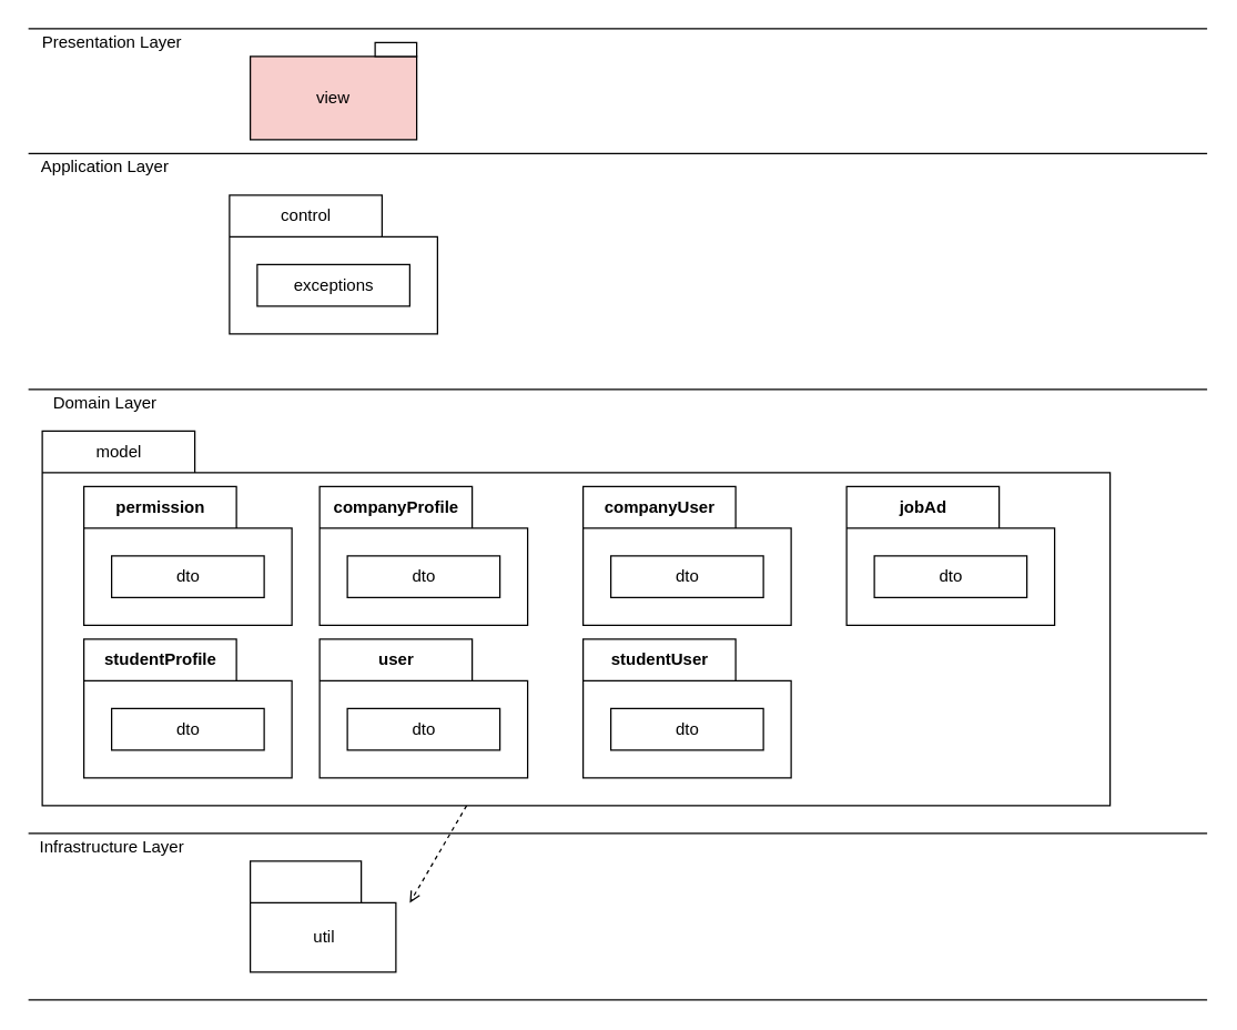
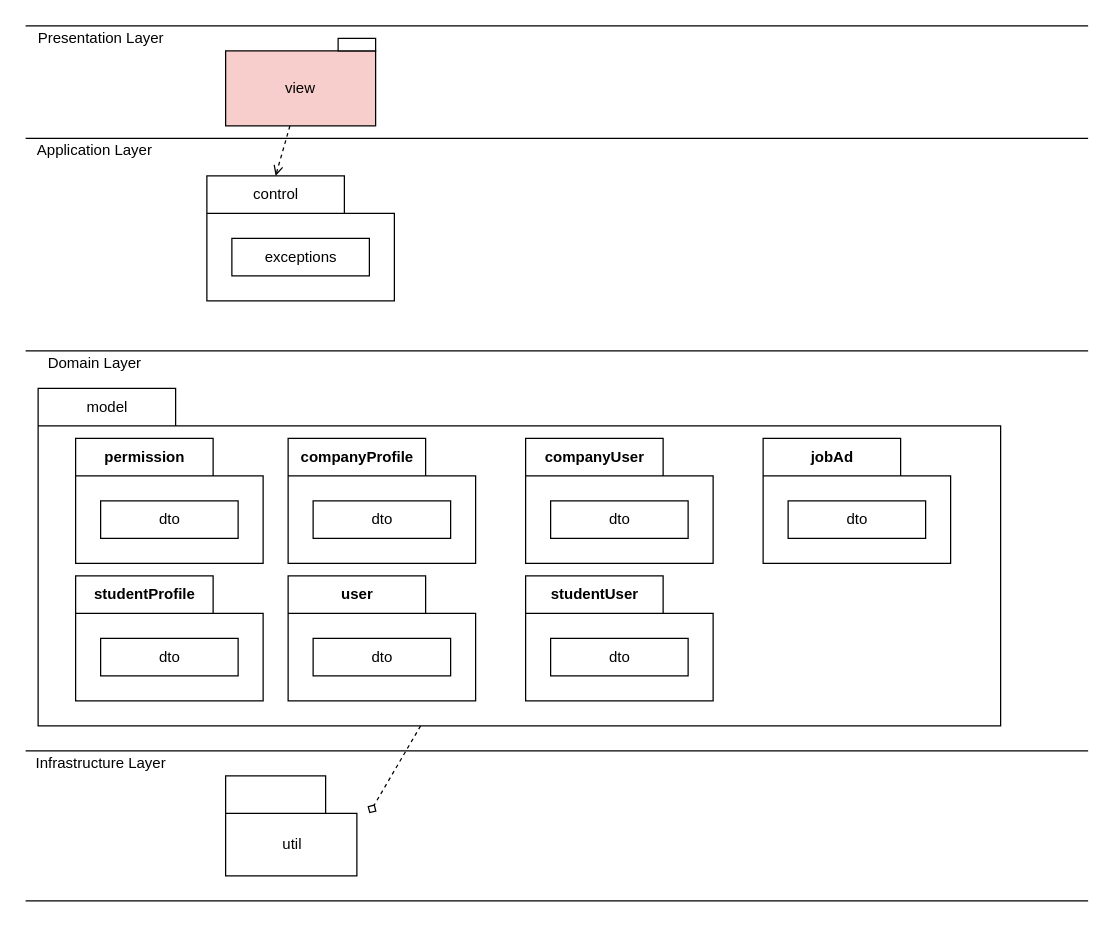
+ <mxCell id="2" style="edgeStyle=none;html=1;entryX=0;entryY=0;entryDx=55;entryDy=0;entryPerimeter=0;dashed=1;endArrow=open;endFill=0;" edge="1" parent="1" source="3" target="14"><mxGeometry relative="1" as="geometry" /></mxCell>
- <mxCell id="16" style="edgeStyle=none;html=1;entryX=0;entryY=0;entryDx=115;entryDy=30;entryPerimeter=0;dashed=1;endArrow=open;endFill=0;" edge="1" parent="1" source="17" target="32"><mxGeometry relative="1" as="geometry" /></mxCell>
+ <mxCell id="16" style="edgeStyle=none;html=1;entryX=0;entryY=0;entryDx=115;entryDy=30;entryPerimeter=0;dashed=1;endArrow=diamond;endFill=0;" edge="1" parent="1" source="17" target="32"><mxGeometry relative="1" as="geometry" /></mxCell>
